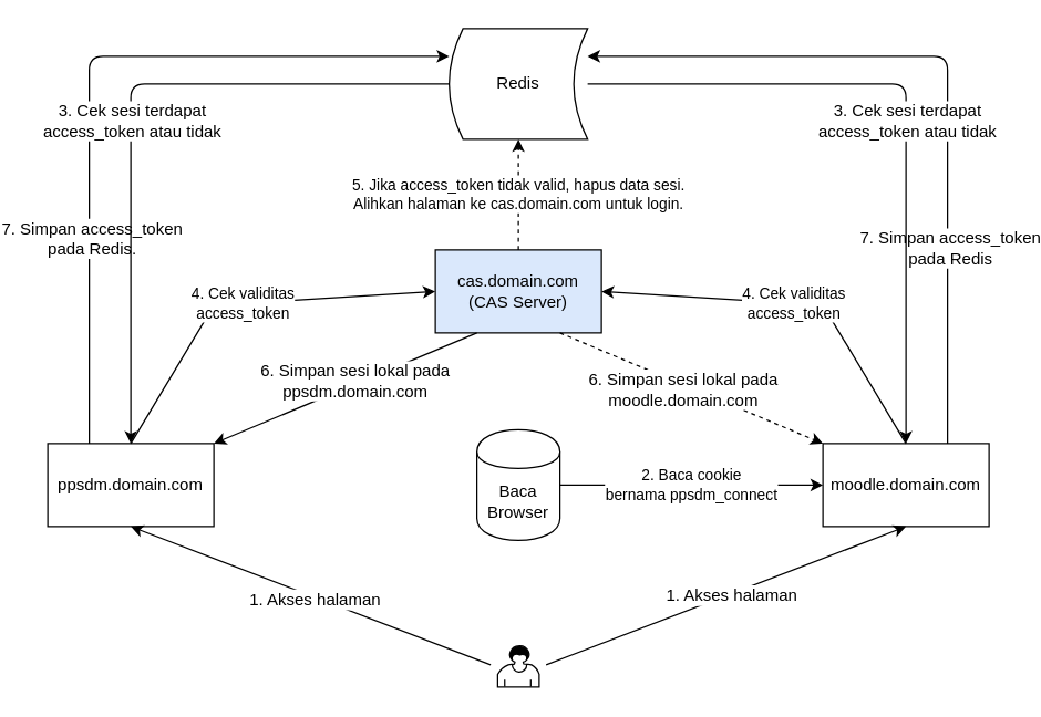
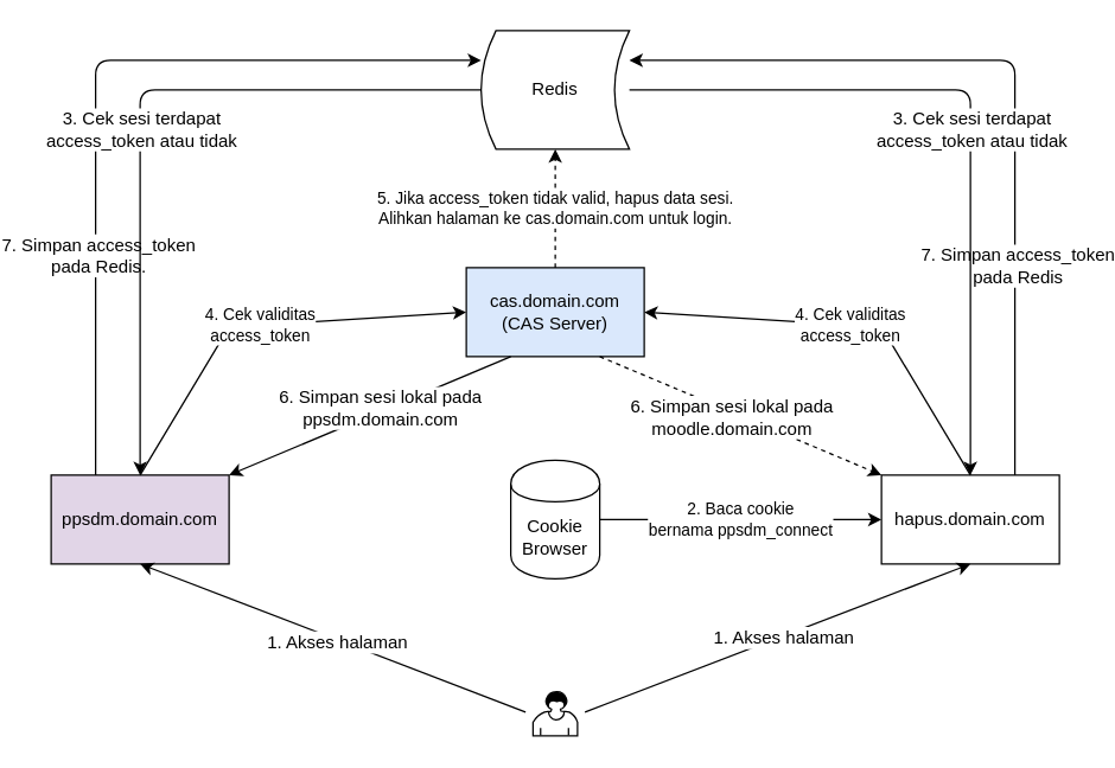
- <mxCell id="3" value="ppsdm.domain.com" style="rounded=0;whiteSpace=wrap;html=1;" parent="1" vertex="1"><mxGeometry x="20" y="320" width="120" height="60" as="geometry" /></mxCell>
+ <mxCell id="3" value="ppsdm.domain.com" style="rounded=0;whiteSpace=wrap;html=1;fillColor=#e1d5e7;" parent="1" vertex="1"><mxGeometry x="20" y="320" width="120" height="60" as="geometry" /></mxCell>
- <mxCell id="4" value="moodle.domain.com" style="rounded=0;whiteSpace=wrap;html=1;" parent="1" vertex="1"><mxGeometry x="580" y="320" width="120" height="60" as="geometry" /></mxCell>
+ <mxCell id="4" value="hapus.domain.com" style="rounded=0;whiteSpace=wrap;html=1;" parent="1" vertex="1"><mxGeometry x="580" y="320" width="120" height="60" as="geometry" /></mxCell>
- <mxCell id="6" value="Baca Browser" style="shape=cylinder;whiteSpace=wrap;html=1;boundedLbl=1;backgroundOutline=1;" parent="1" vertex="1"><mxGeometry x="330" y="310" width="60" height="80" as="geometry" /></mxCell>
+ <mxCell id="6" value="Cookie Browser" style="shape=cylinder;whiteSpace=wrap;html=1;boundedLbl=1;backgroundOutline=1;" parent="1" vertex="1"><mxGeometry x="330" y="310" width="60" height="80" as="geometry" /></mxCell>
